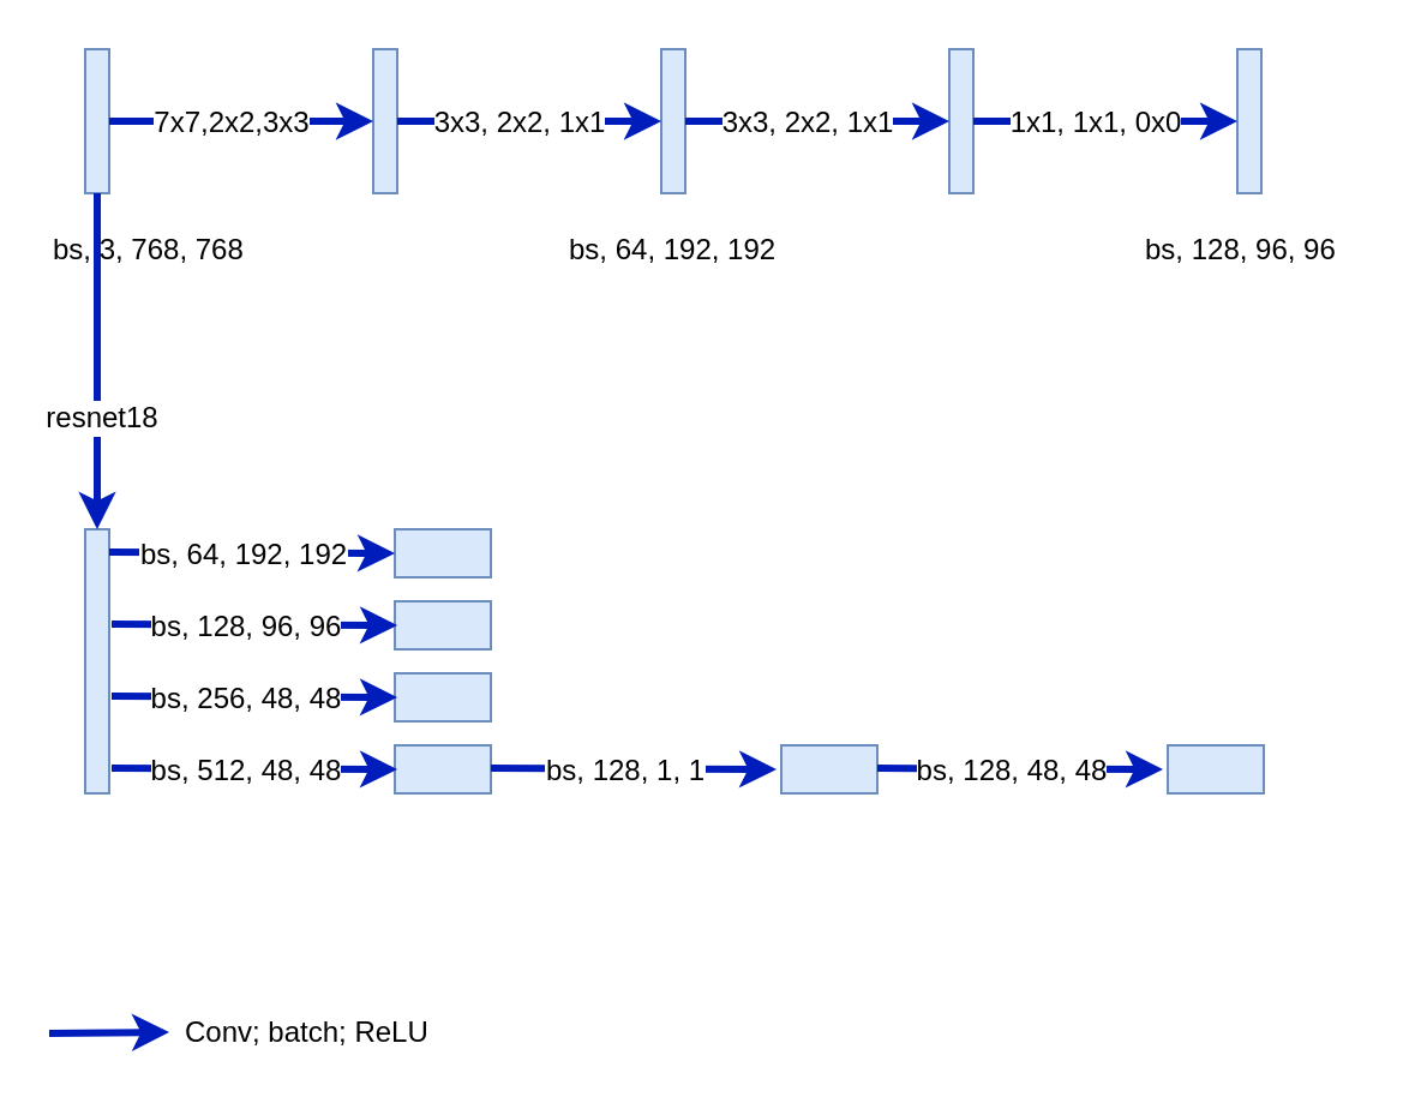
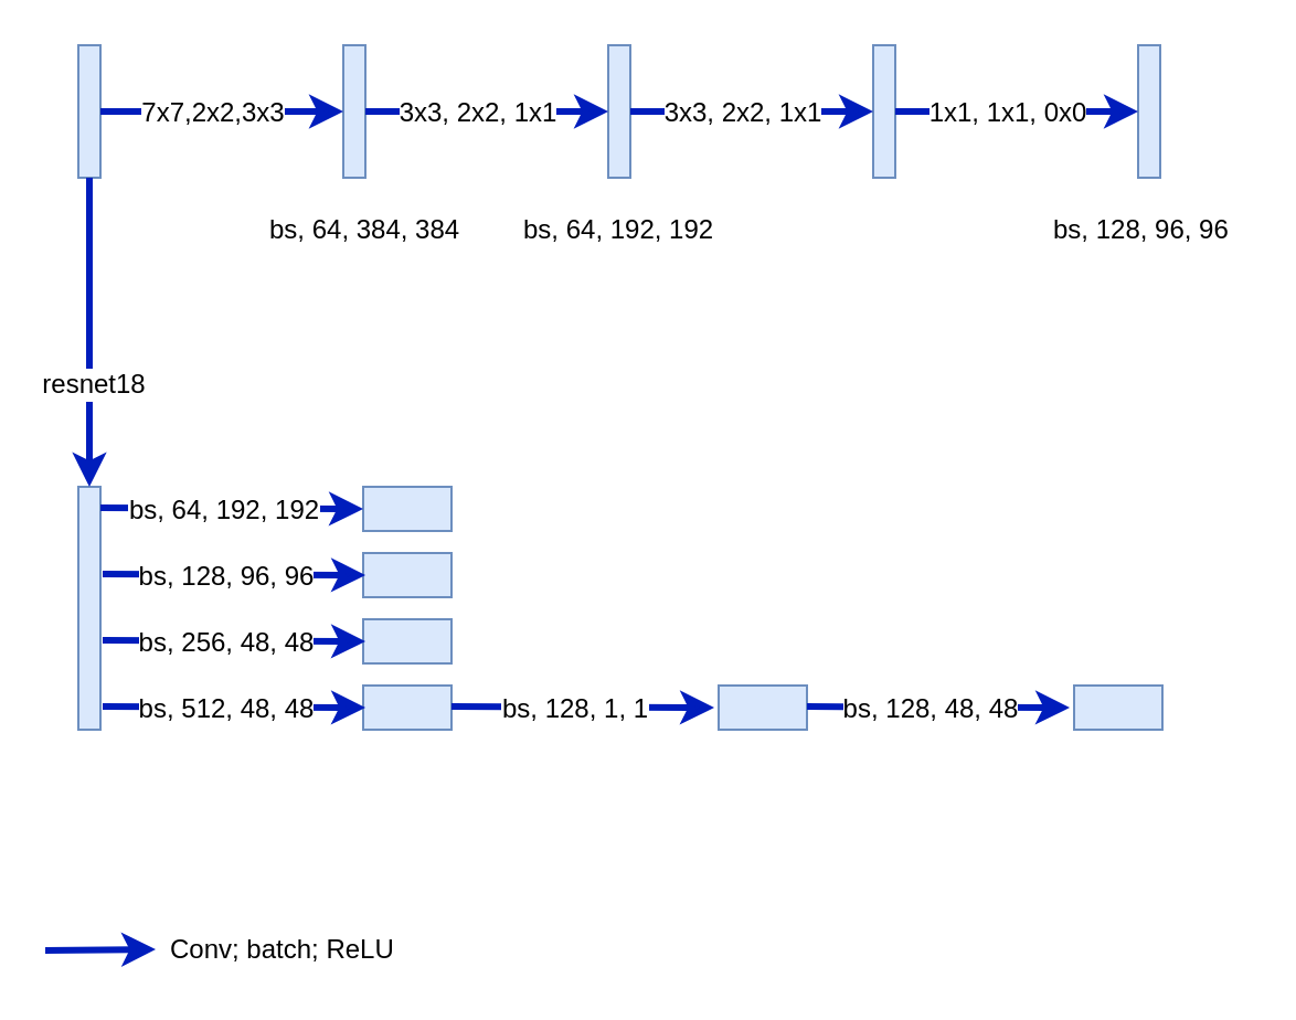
- <mxCell id="3" value="bs, 3, 768, 768" style="text;html=1;" parent="1" vertex="1"><mxGeometry x="20" y="90" width="90" height="30" as="geometry" /></mxCell>
+ <mxCell id="8" value="bs, 64, 384, 384" style="text;html=1;" parent="1" vertex="1"><mxGeometry x="120" y="90" width="90" height="30" as="geometry" /></mxCell>
